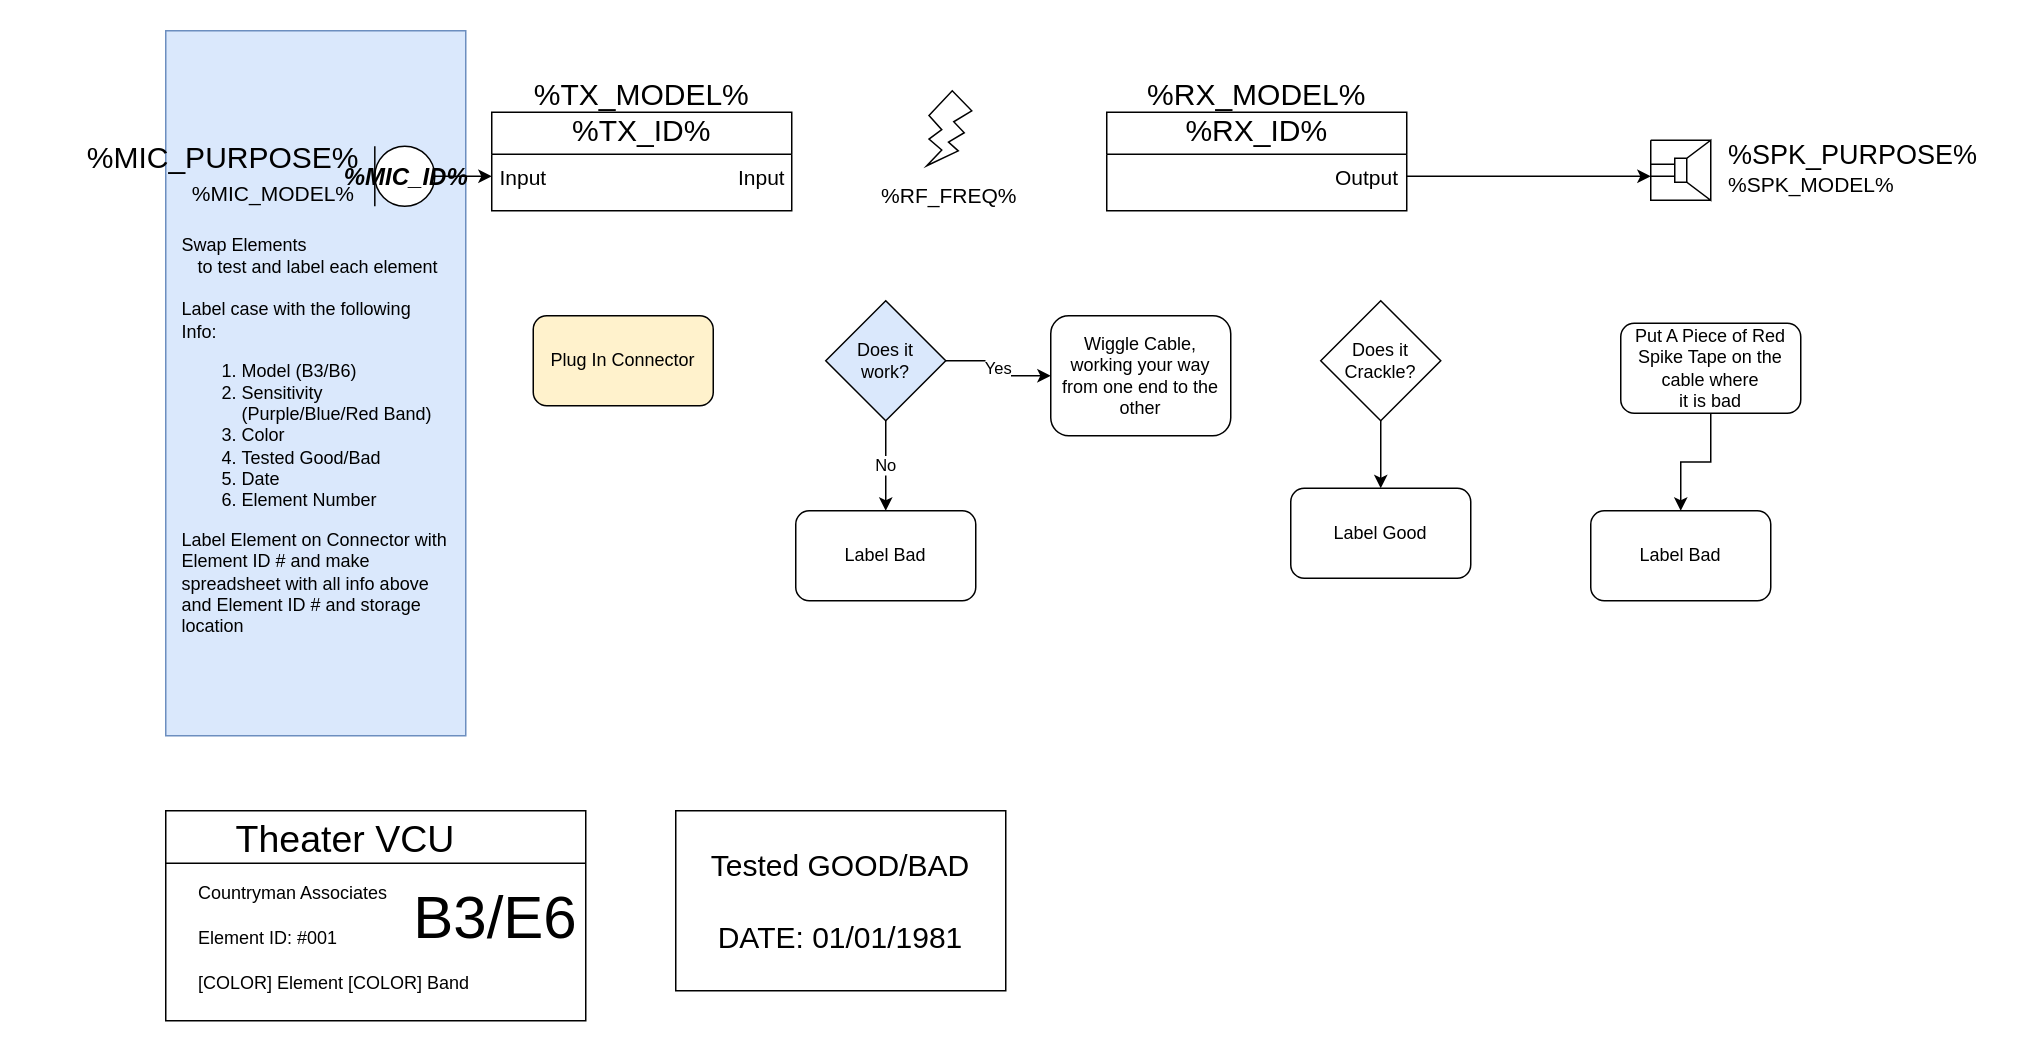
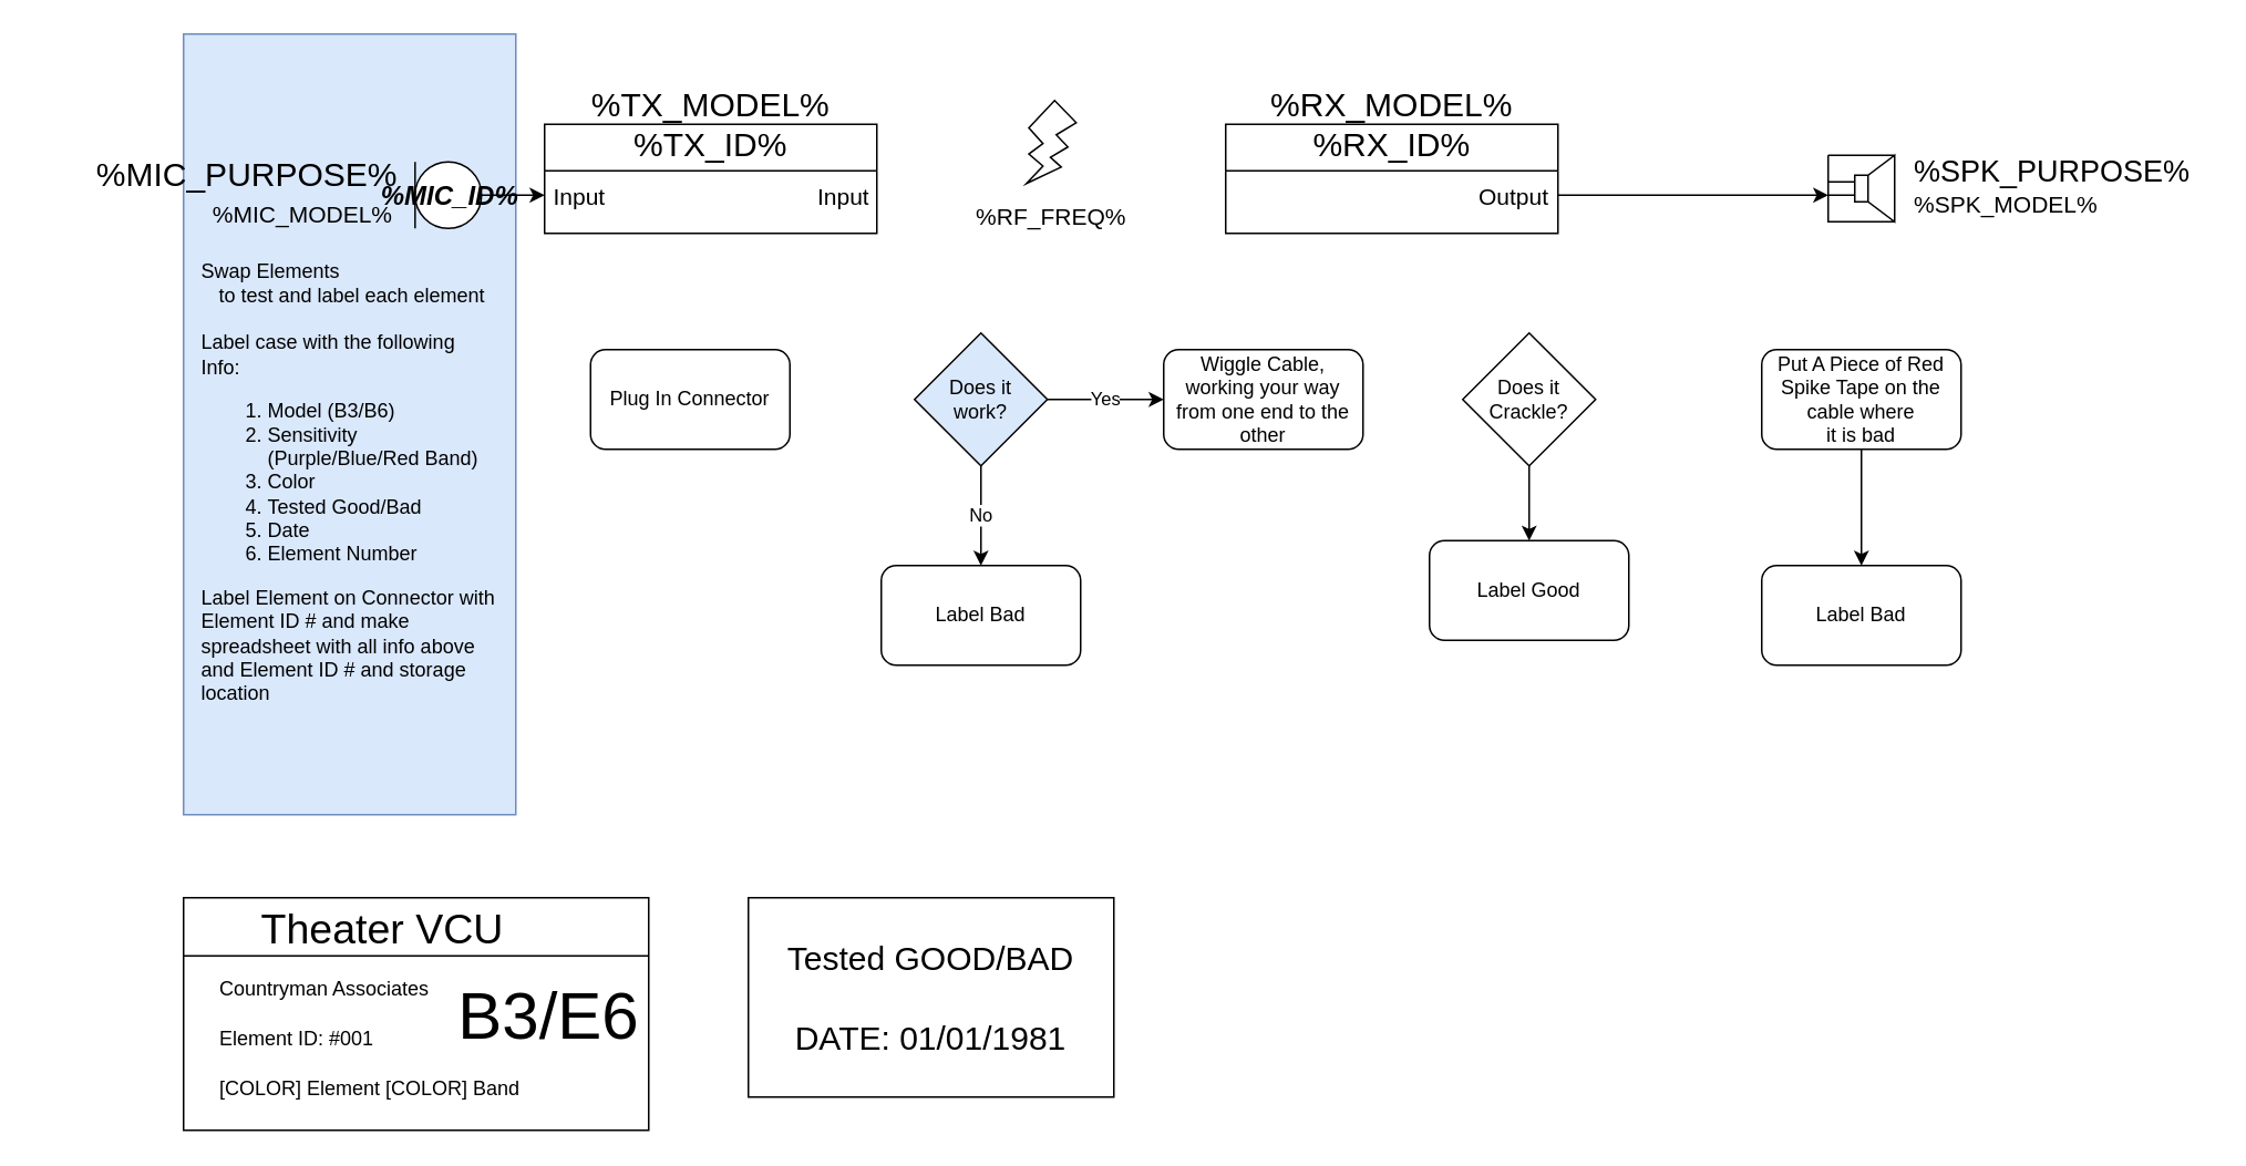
- <mxCell id="22" value="Plug In Connector" style="rounded=1;whiteSpace=wrap;html=1;fillColor=#fff2cc;" vertex="1" parent="1"><mxGeometry x="355" y="210" width="120" height="60" as="geometry" /></mxCell>
+ <mxCell id="22" value="Plug In Connector" style="rounded=1;whiteSpace=wrap;html=1;" vertex="1" parent="1"><mxGeometry x="355" y="210" width="120" height="60" as="geometry" /></mxCell>
- <mxCell id="32" value="&lt;div&gt;Put A Piece of Red Spike Tape on the cable where&lt;/div&gt;&lt;div&gt;it is bad&lt;br&gt;&lt;/div&gt;" style="rounded=1;whiteSpace=wrap;html=1;" vertex="1" parent="1"><mxGeometry x="1080" y="215" width="120" height="60" as="geometry" /></mxCell>
+ <mxCell id="32" value="&lt;div&gt;Put A Piece of Red Spike Tape on the cable where&lt;/div&gt;&lt;div&gt;it is bad&lt;br&gt;&lt;/div&gt;" style="rounded=1;whiteSpace=wrap;html=1;" vertex="1" parent="1"><mxGeometry x="1060" y="210" width="120" height="60" as="geometry" /></mxCell>
- <mxCell id="27" value="Wiggle Cable, working your way from one end to the other" style="rounded=1;whiteSpace=wrap;html=1;" vertex="1" parent="1"><mxGeometry x="700" y="210" width="120" height="80" as="geometry" /></mxCell>
+ <mxCell id="27" value="Wiggle Cable, working your way from one end to the other" style="rounded=1;whiteSpace=wrap;html=1;" vertex="1" parent="1"><mxGeometry x="700" y="210" width="120" height="60" as="geometry" /></mxCell>
